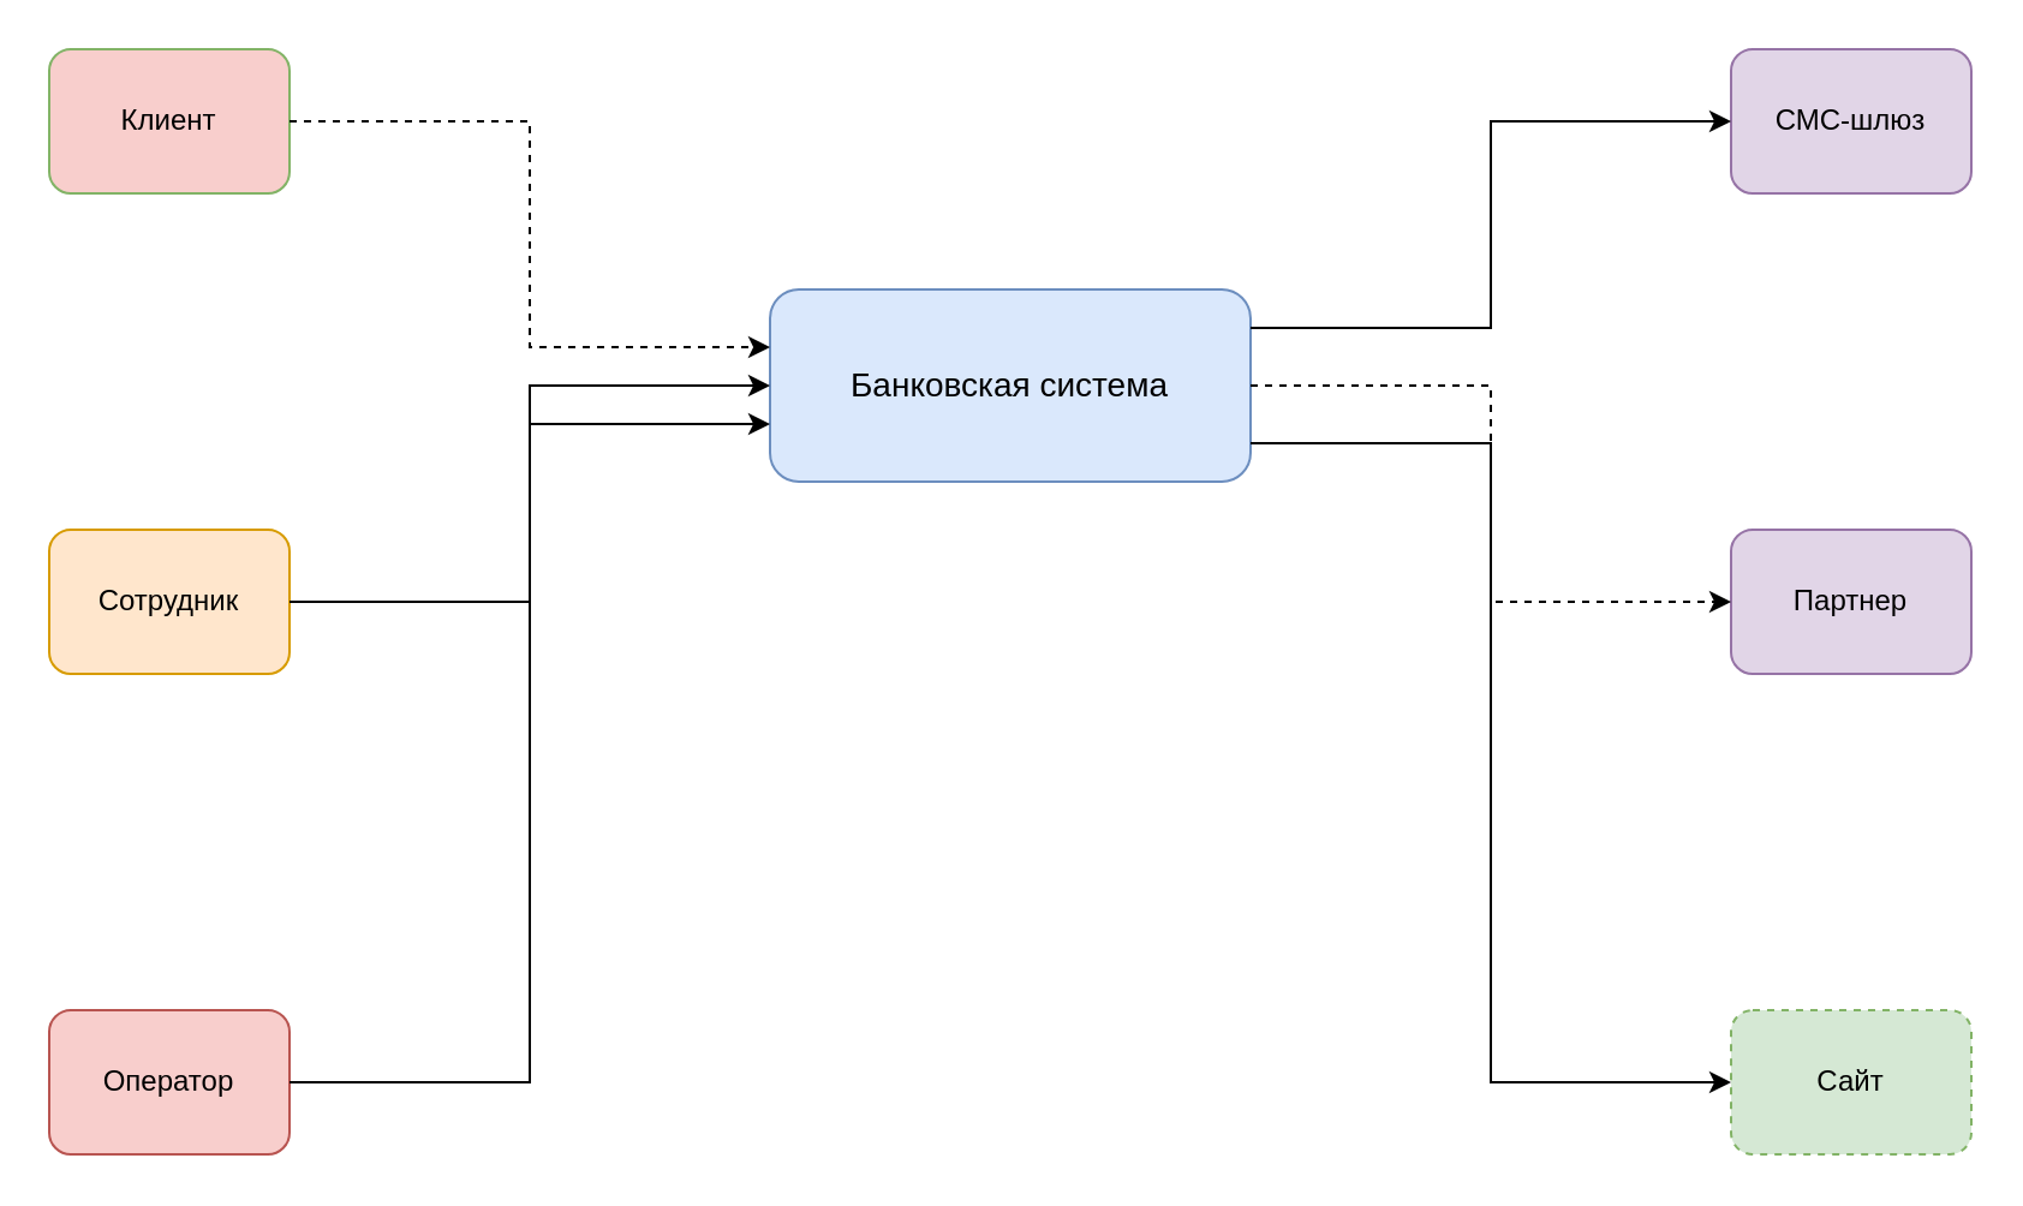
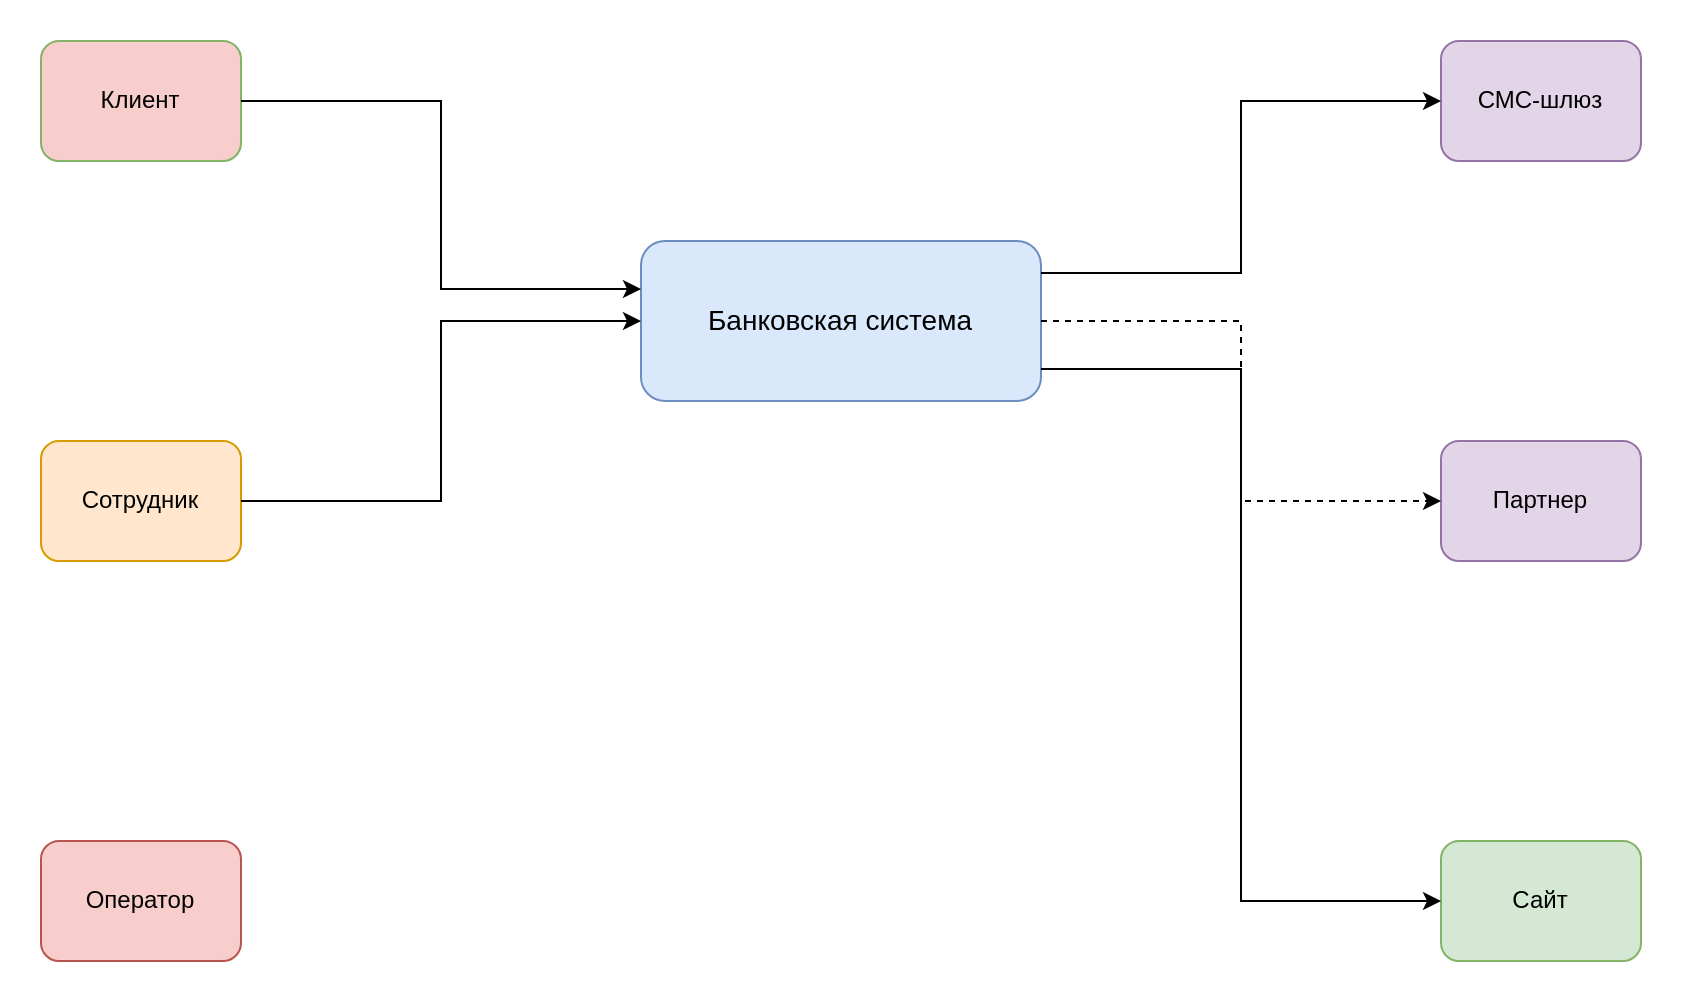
- <mxCell id="9" value="" style="edgeStyle=orthogonalEdgeStyle;rounded=0;orthogonalLoop=1;jettySize=auto;html=1;exitX=1;exitY=0.5;exitDx=0;exitDy=0;entryX=0;entryY=0.3;entryDx=0;entryDy=0;dashed=1;" edge="1" parent="1" source="3" target="2"><mxGeometry relative="1" as="geometry" /></mxCell>
+ <mxCell id="9" value="" style="edgeStyle=orthogonalEdgeStyle;rounded=0;orthogonalLoop=1;jettySize=auto;html=1;exitX=1;exitY=0.5;exitDx=0;exitDy=0;entryX=0;entryY=0.3;entryDx=0;entryDy=0;" edge="1" parent="1" source="3" target="2"><mxGeometry relative="1" as="geometry" /></mxCell>
- <mxCell id="11" value="" style="edgeStyle=orthogonalEdgeStyle;rounded=0;orthogonalLoop=1;jettySize=auto;html=1;exitX=1;exitY=0.5;exitDx=0;exitDy=0;entryX=0;entryY=0.7;entryDx=0;entryDy=0;" edge="1" parent="1" source="5" target="2"><mxGeometry relative="1" as="geometry" /></mxCell>
- <mxCell id="8" value="Сайт" style="rounded=1;whiteSpace=wrap;html=1;fillColor=#d5e8d4;strokeColor=#82b366;fontSize=12;dashed=1;" vertex="1" parent="1"><mxGeometry x="720" y="420" width="100" height="60" as="geometry" /></mxCell>
+ <mxCell id="8" value="Сайт" style="rounded=1;whiteSpace=wrap;html=1;fillColor=#d5e8d4;strokeColor=#82b366;fontSize=12;" vertex="1" parent="1"><mxGeometry x="720" y="420" width="100" height="60" as="geometry" /></mxCell>
